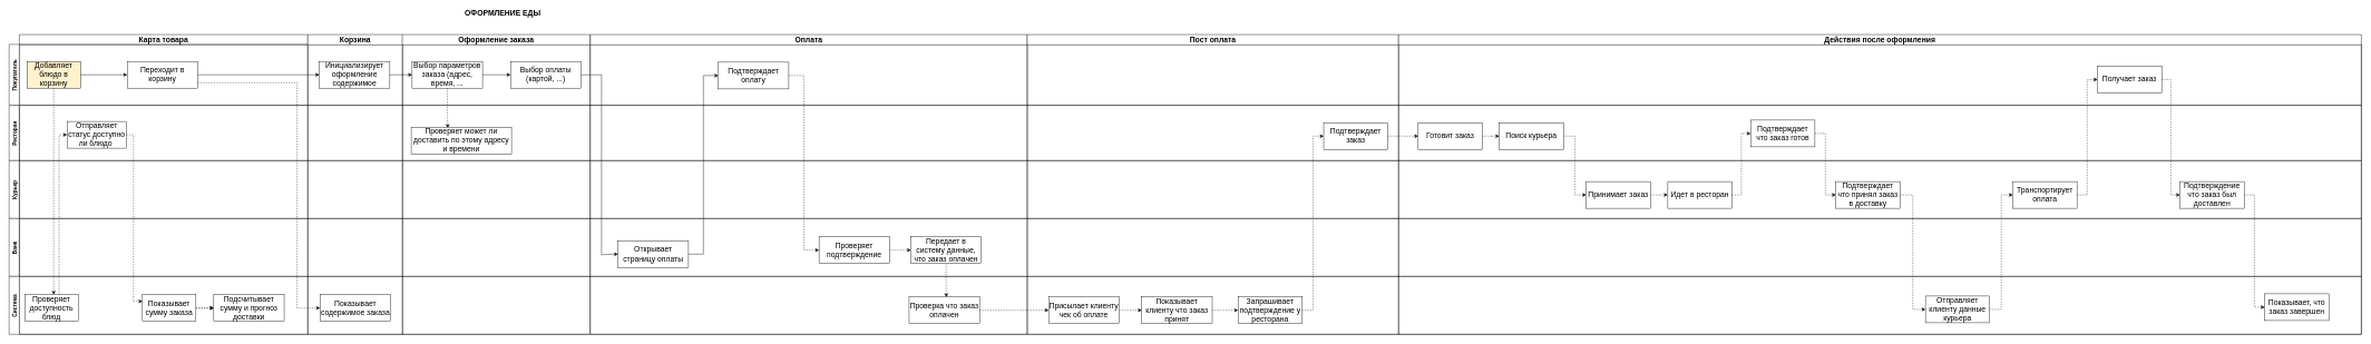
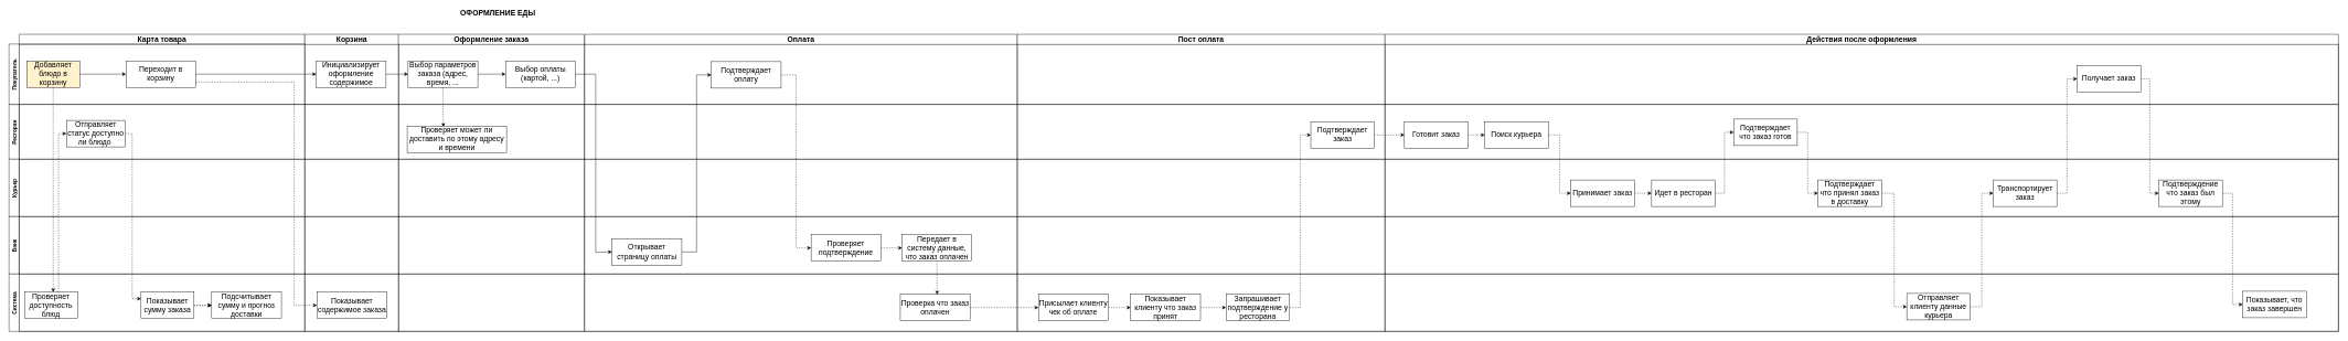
- <mxCell id="65" value="Транспортирует оплата" style="rounded=0;whiteSpace=wrap;html=1;fontSize=17;" parent="49" vertex="1"><mxGeometry x="1378" y="330" width="144" height="60" as="geometry" /></mxCell>
+ <mxCell id="65" value="Транспортирует заказ" style="rounded=0;whiteSpace=wrap;html=1;fontSize=17;" parent="49" vertex="1"><mxGeometry x="1378" y="330" width="144" height="60" as="geometry" /></mxCell>
- <mxCell id="68" value="Подтверждение что заказ был доставлен" style="rounded=0;whiteSpace=wrap;html=1;fontSize=17;" parent="49" vertex="1"><mxGeometry x="1753" y="330" width="144" height="60" as="geometry" /></mxCell>
+ <mxCell id="68" value="Подтверждение что заказ был этому" style="rounded=0;whiteSpace=wrap;html=1;fontSize=17;" parent="49" vertex="1"><mxGeometry x="1753" y="330" width="144" height="60" as="geometry" /></mxCell>
